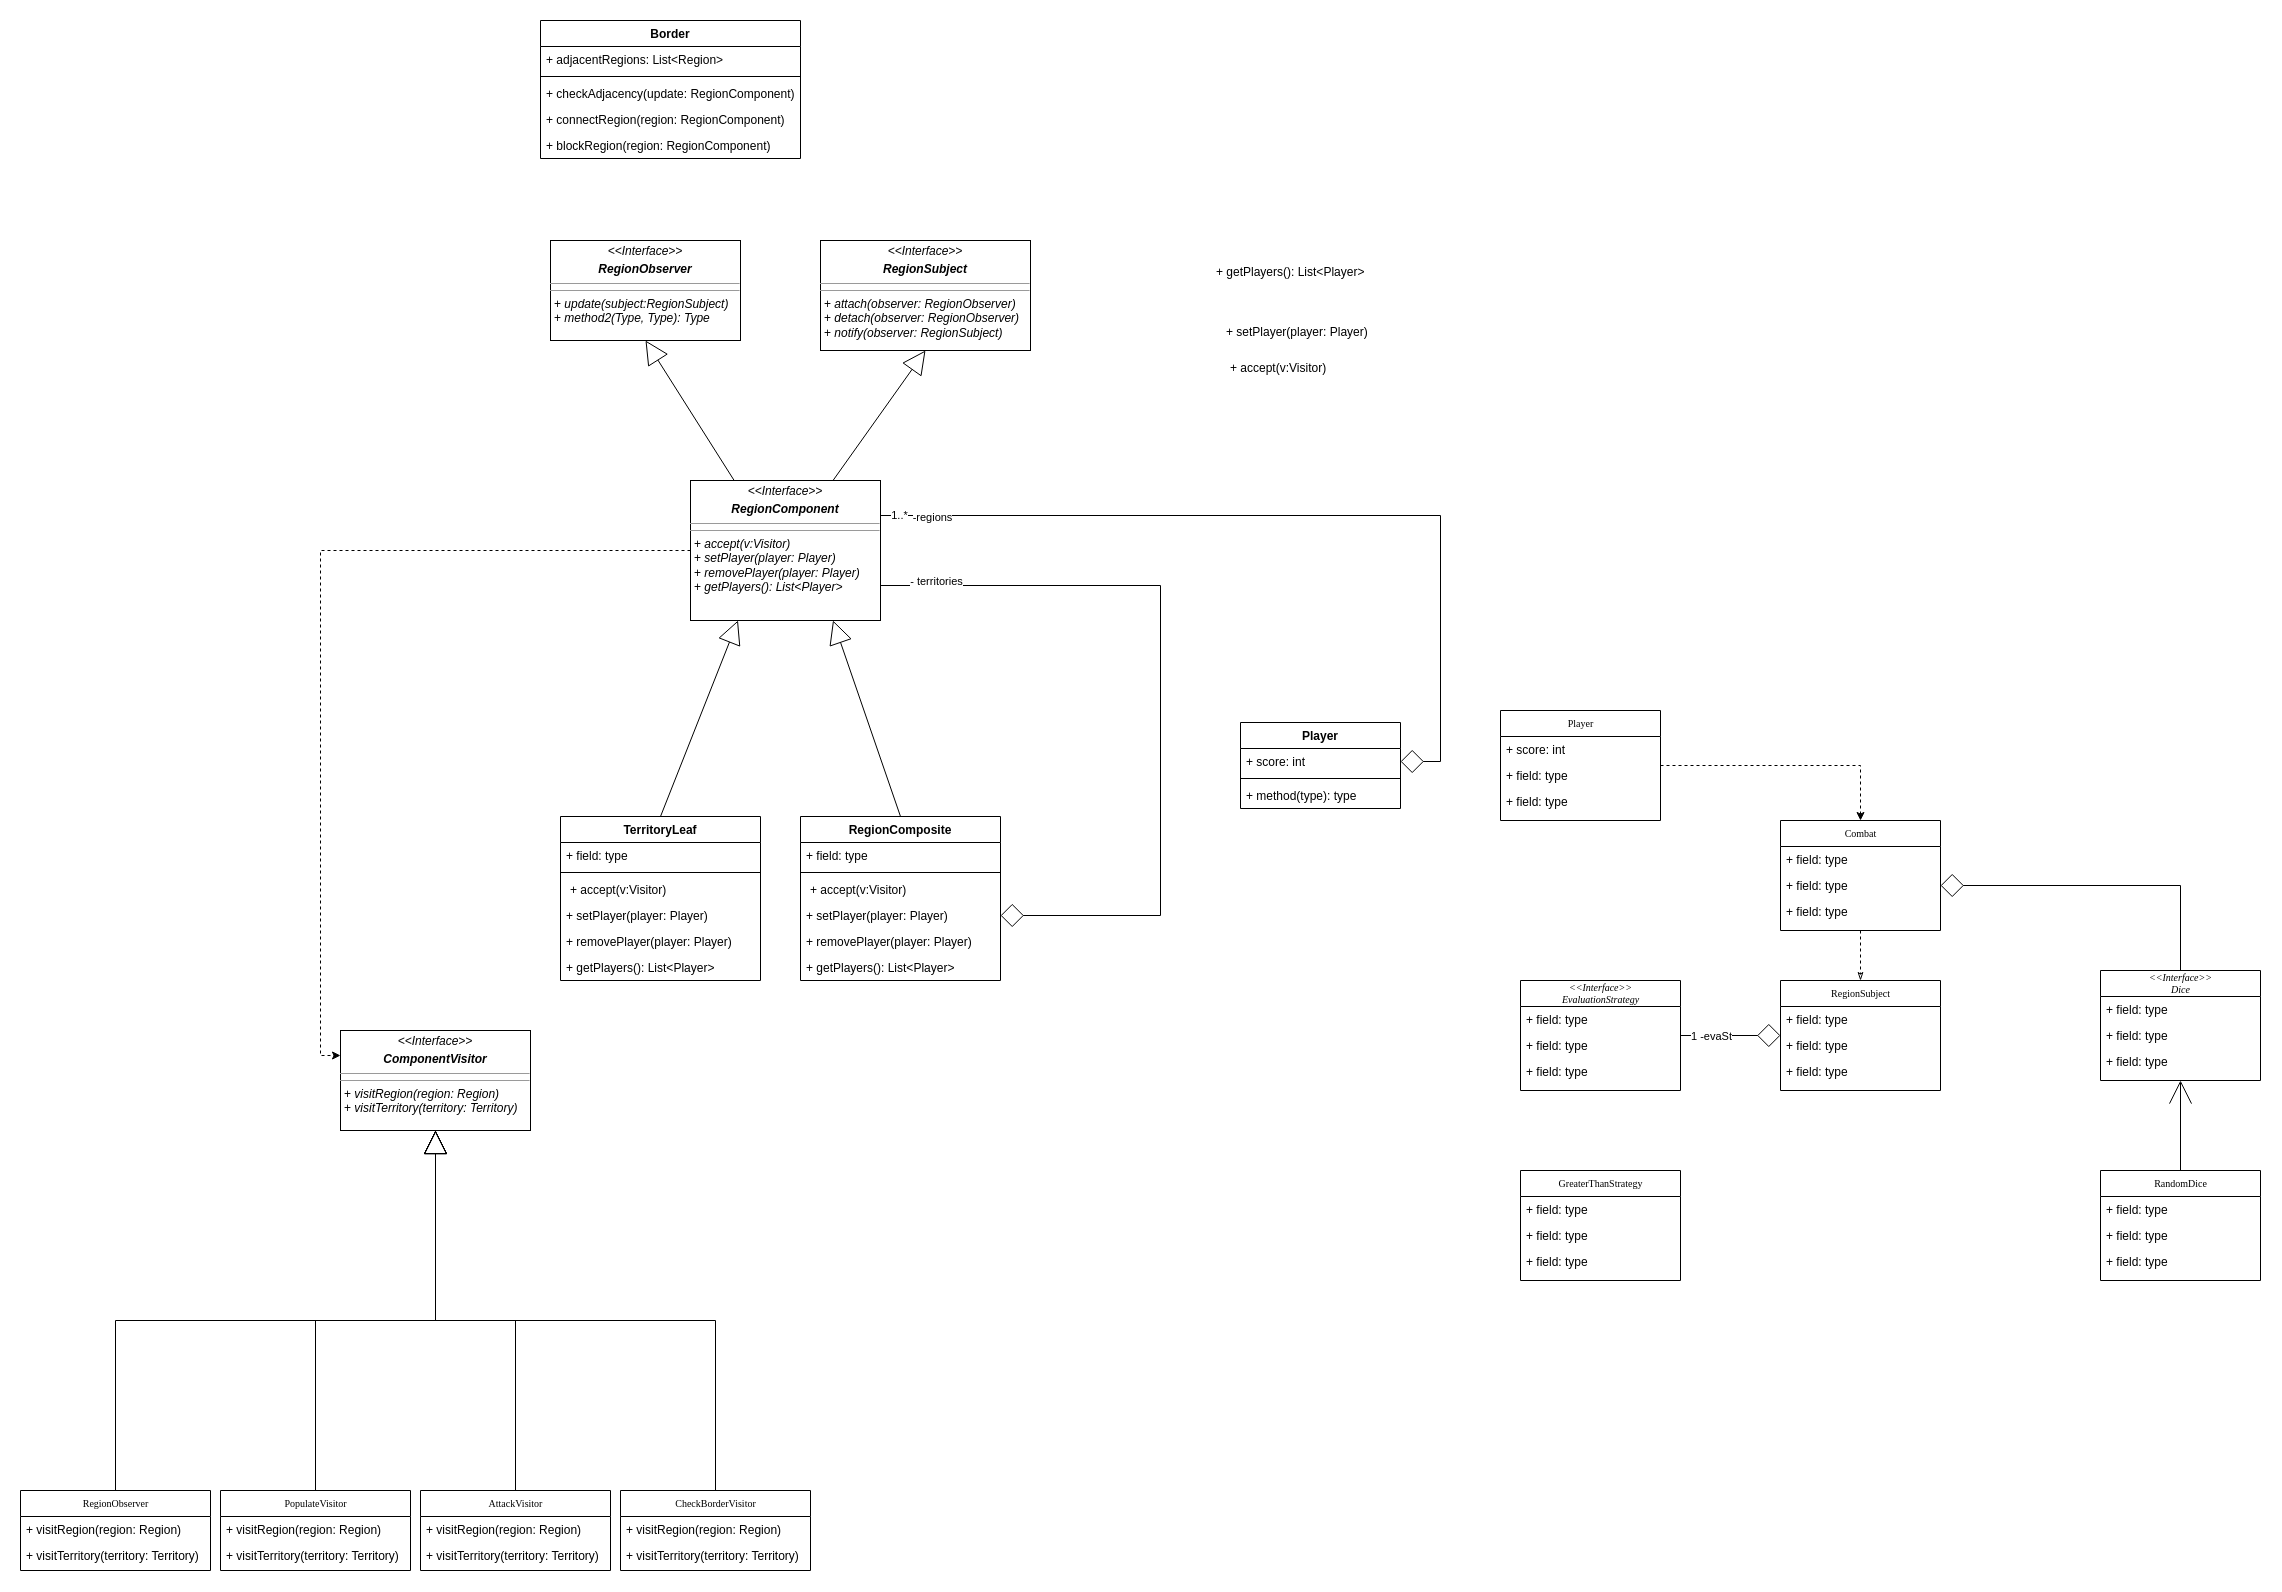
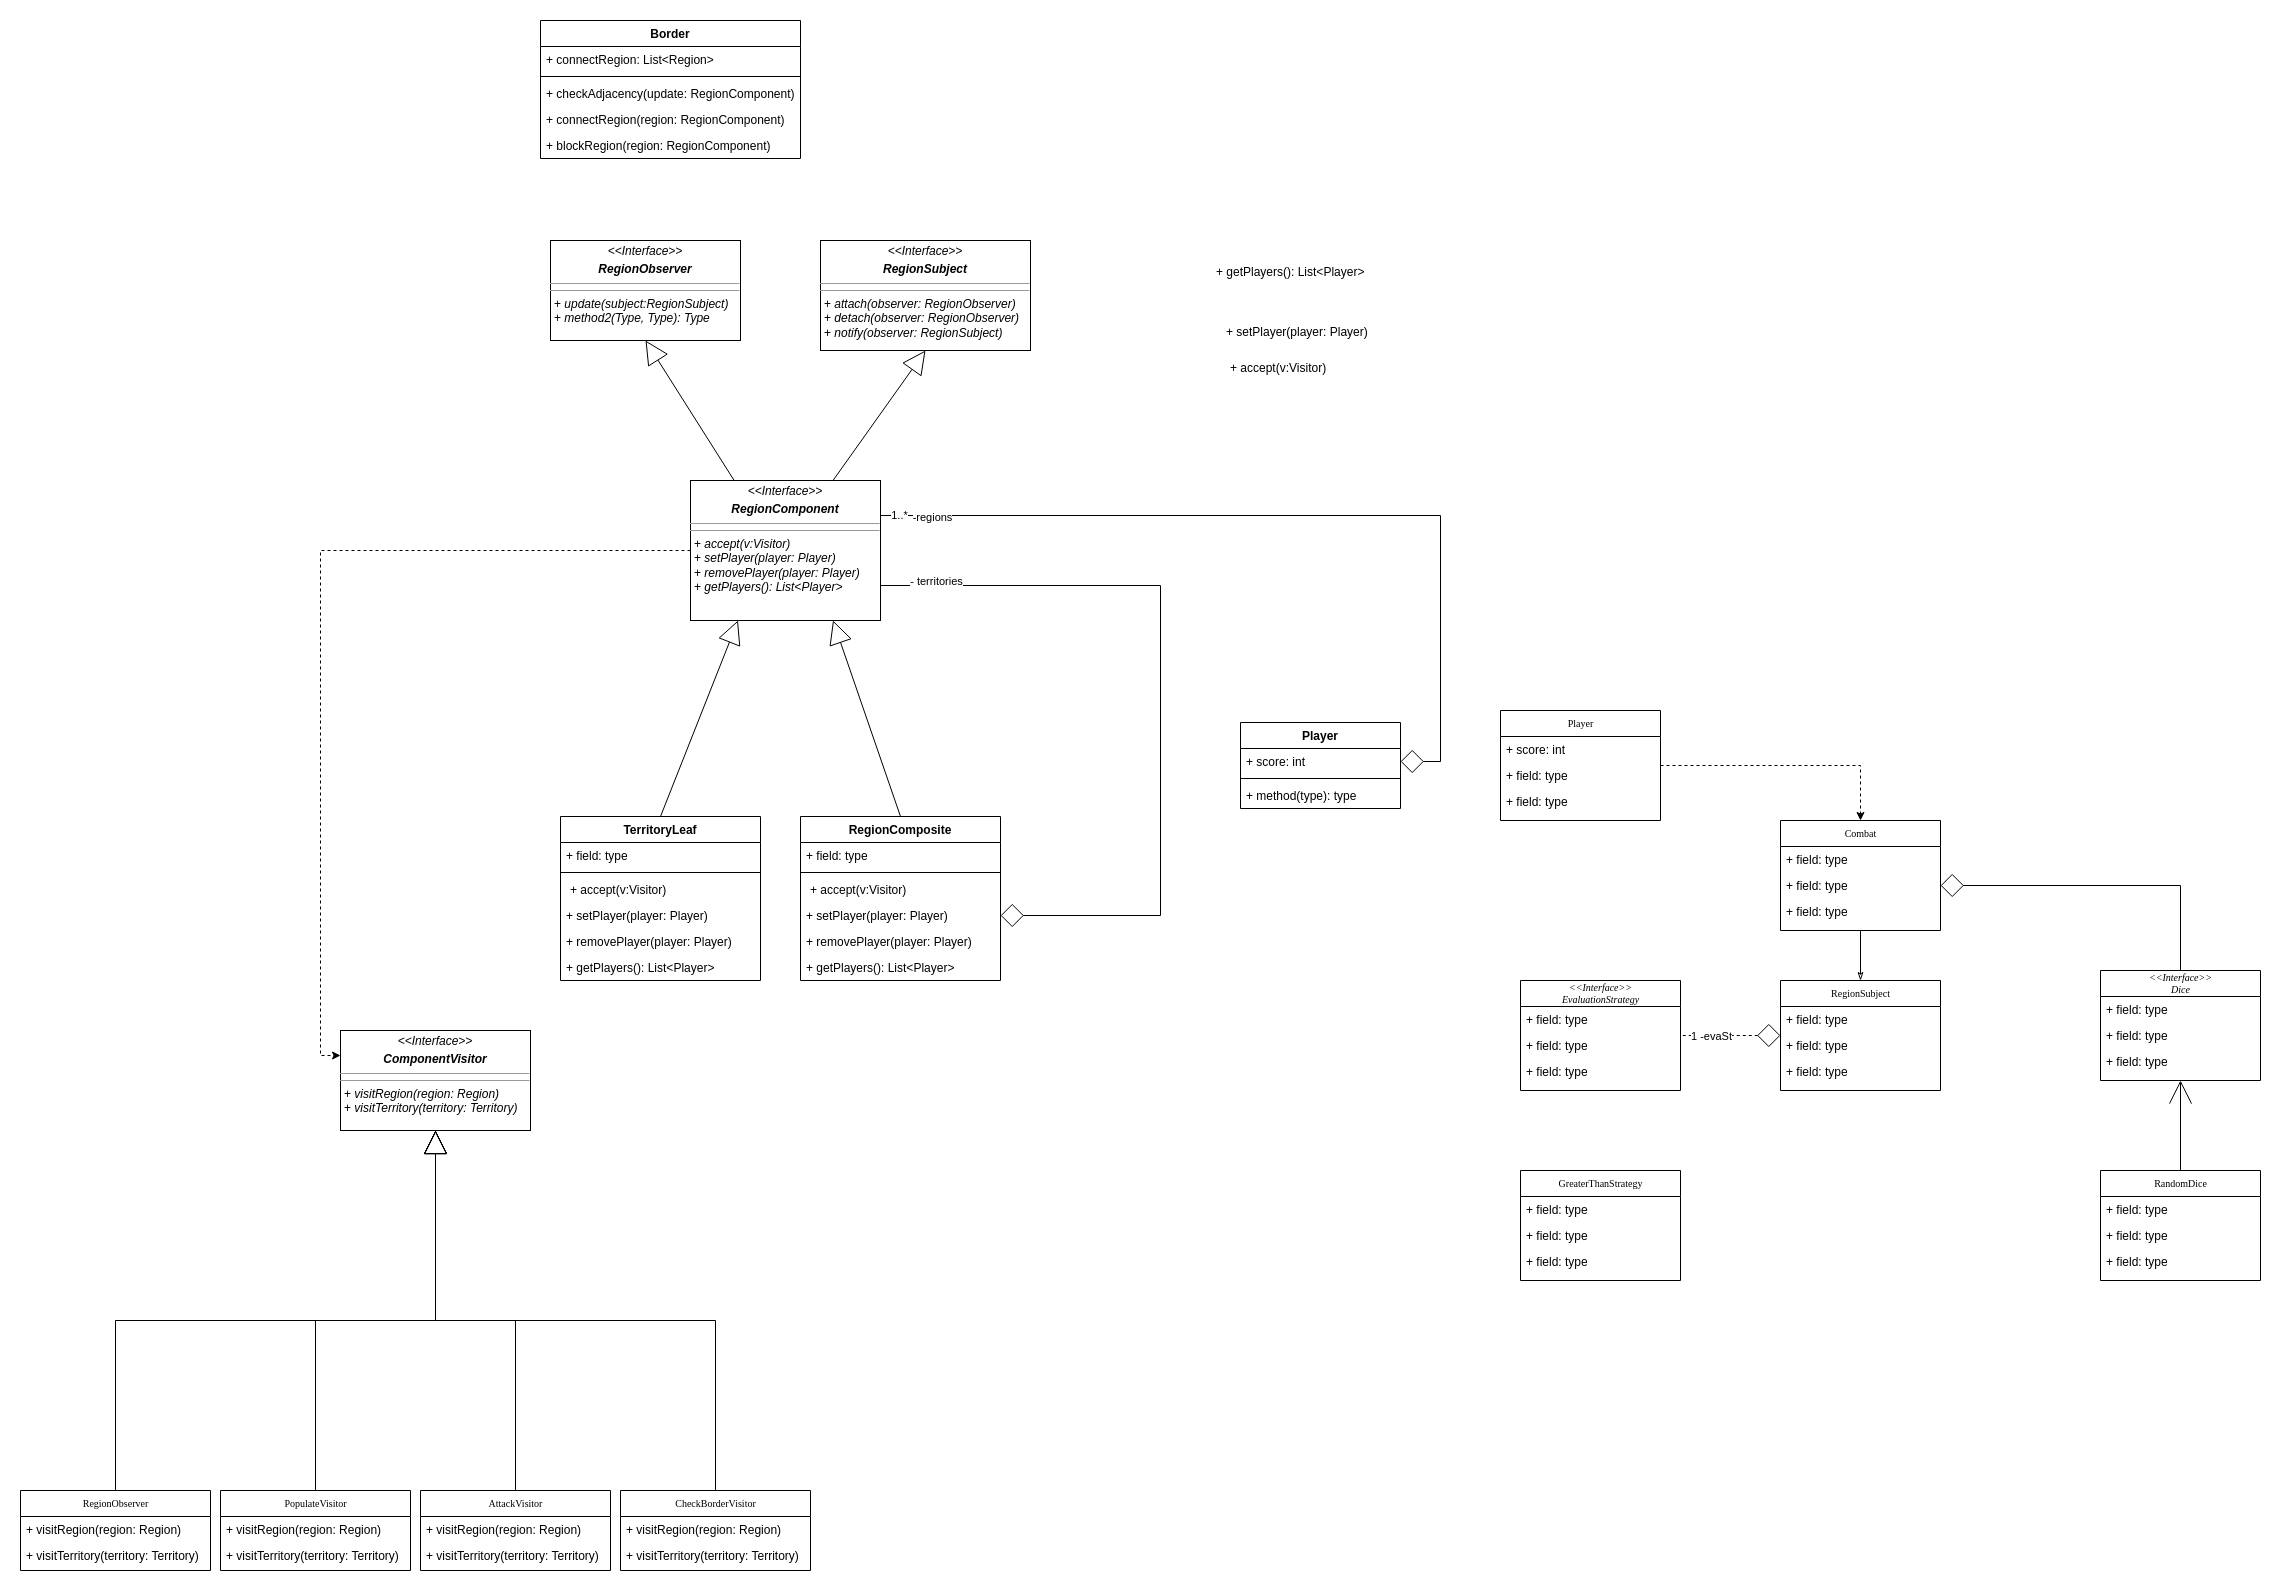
- <mxCell id="88" value="+ adjacentRegions: List&amp;lt;Region&amp;gt;" style="text;strokeColor=none;fillColor=none;align=left;verticalAlign=top;spacingLeft=4;spacingRight=4;overflow=hidden;rotatable=0;points=[[0,0.5],[1,0.5]];portConstraint=eastwest;whiteSpace=wrap;html=1;" vertex="1" parent="87"><mxGeometry y="26" width="260" height="26" as="geometry" /></mxCell>
+ <mxCell id="88" value="+ connectRegion: List&amp;lt;Region&amp;gt;" style="text;strokeColor=none;fillColor=none;align=left;verticalAlign=top;spacingLeft=4;spacingRight=4;overflow=hidden;rotatable=0;points=[[0,0.5],[1,0.5]];portConstraint=eastwest;whiteSpace=wrap;html=1;" vertex="1" parent="87"><mxGeometry y="26" width="260" height="26" as="geometry" /></mxCell>
- <mxCell id="34" style="rounded=0;orthogonalLoop=1;jettySize=auto;html=1;entryX=0.5;entryY=0;entryDx=0;entryDy=0;dashed=1;endArrow=classicThin;endFill=0;" parent="1" source="35" target="41" edge="1"><mxGeometry relative="1" as="geometry" /></mxCell>
+ <mxCell id="34" style="rounded=0;orthogonalLoop=1;jettySize=auto;html=1;entryX=0.5;entryY=0;entryDx=0;entryDy=0;dashed=0;endArrow=classicThin;endFill=0;" parent="1" source="35" target="41" edge="1"><mxGeometry relative="1" as="geometry" /></mxCell>
- <mxCell id="39" style="edgeStyle=orthogonalEdgeStyle;rounded=0;orthogonalLoop=1;jettySize=auto;html=1;startArrow=diamond;startFill=0;endArrow=none;endFill=0;startSize=21;" parent="1" source="41" target="50" edge="1"><mxGeometry relative="1" as="geometry" /></mxCell>
+ <mxCell id="39" style="edgeStyle=orthogonalEdgeStyle;rounded=0;orthogonalLoop=1;jettySize=auto;html=1;startArrow=diamond;startFill=0;endArrow=none;endFill=0;startSize=21;dashed=1;" parent="1" source="41" target="50" edge="1"><mxGeometry relative="1" as="geometry" /></mxCell>
